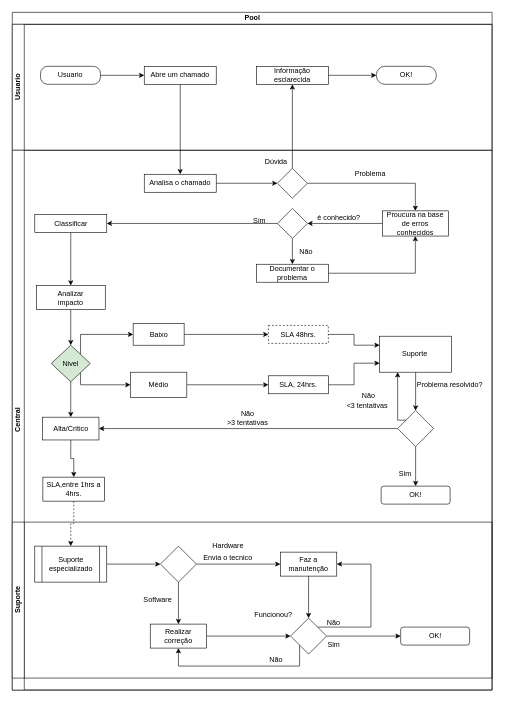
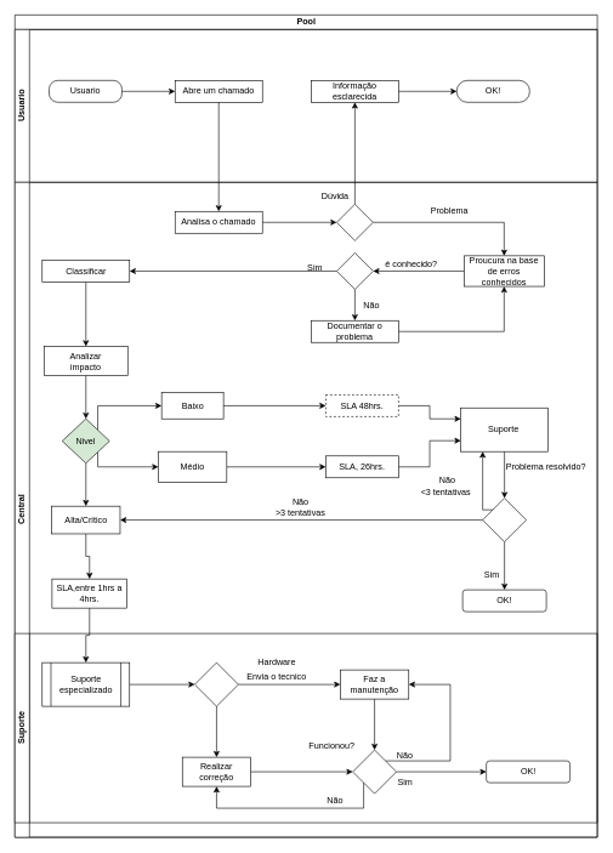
- <mxCell id="61" value="SLA, 24hrs." style="rounded=0;whiteSpace=wrap;html=1;" parent="12" vertex="1"><mxGeometry x="427" y="376" width="100" height="30" as="geometry" /></mxCell>
+ <mxCell id="61" value="SLA, 26hrs." style="rounded=0;whiteSpace=wrap;html=1;" parent="12" vertex="1"><mxGeometry x="427" y="376" width="100" height="30" as="geometry" /></mxCell>
- <mxCell id="81" style="edgeStyle=orthogonalEdgeStyle;rounded=0;orthogonalLoop=1;jettySize=auto;html=1;exitX=0.5;exitY=1;exitDx=0;exitDy=0;entryX=0.5;entryY=0;entryDx=0;entryDy=0;dashed=1;" parent="12" source="82" target="28" edge="1"><mxGeometry relative="1" as="geometry" /></mxCell>
+ <mxCell id="81" style="edgeStyle=orthogonalEdgeStyle;rounded=0;orthogonalLoop=1;jettySize=auto;html=1;exitX=0.5;exitY=1;exitDx=0;exitDy=0;entryX=0.5;entryY=0;entryDx=0;entryDy=0;" parent="12" source="82" target="28" edge="1"><mxGeometry relative="1" as="geometry" /></mxCell>
- <mxCell id="36" value="Software" style="text;html=1;resizable=0;points=[];autosize=1;align=left;verticalAlign=top;spacingTop=-4;" parent="26" vertex="1"><mxGeometry x="217" y="120" width="60" height="20" as="geometry" /></mxCell>
